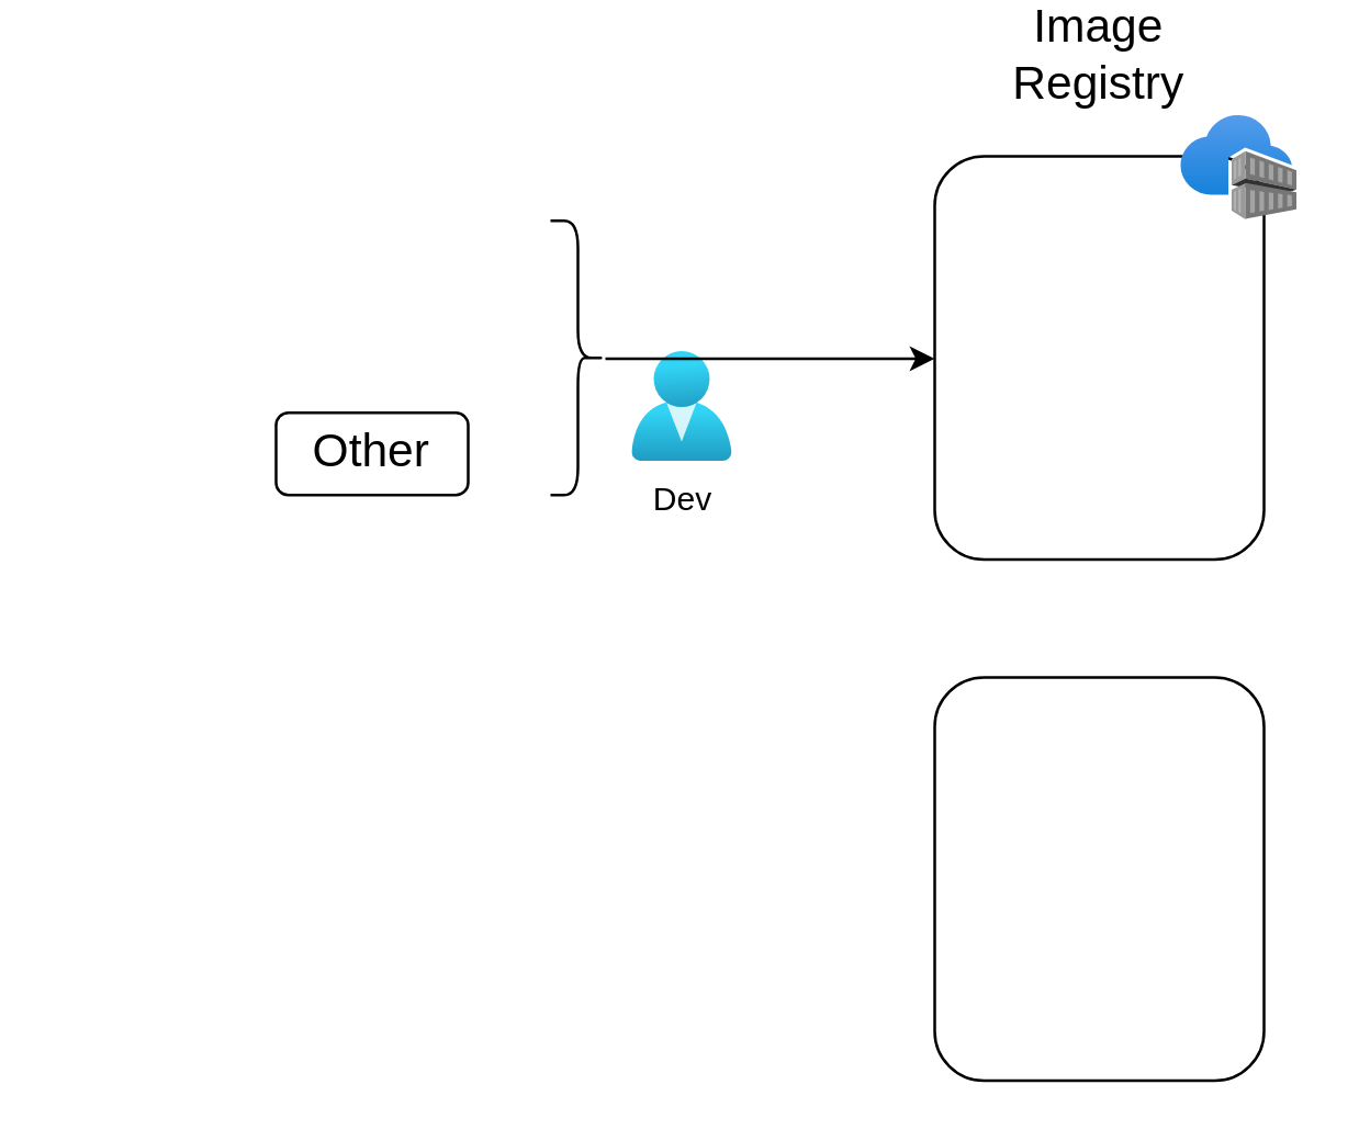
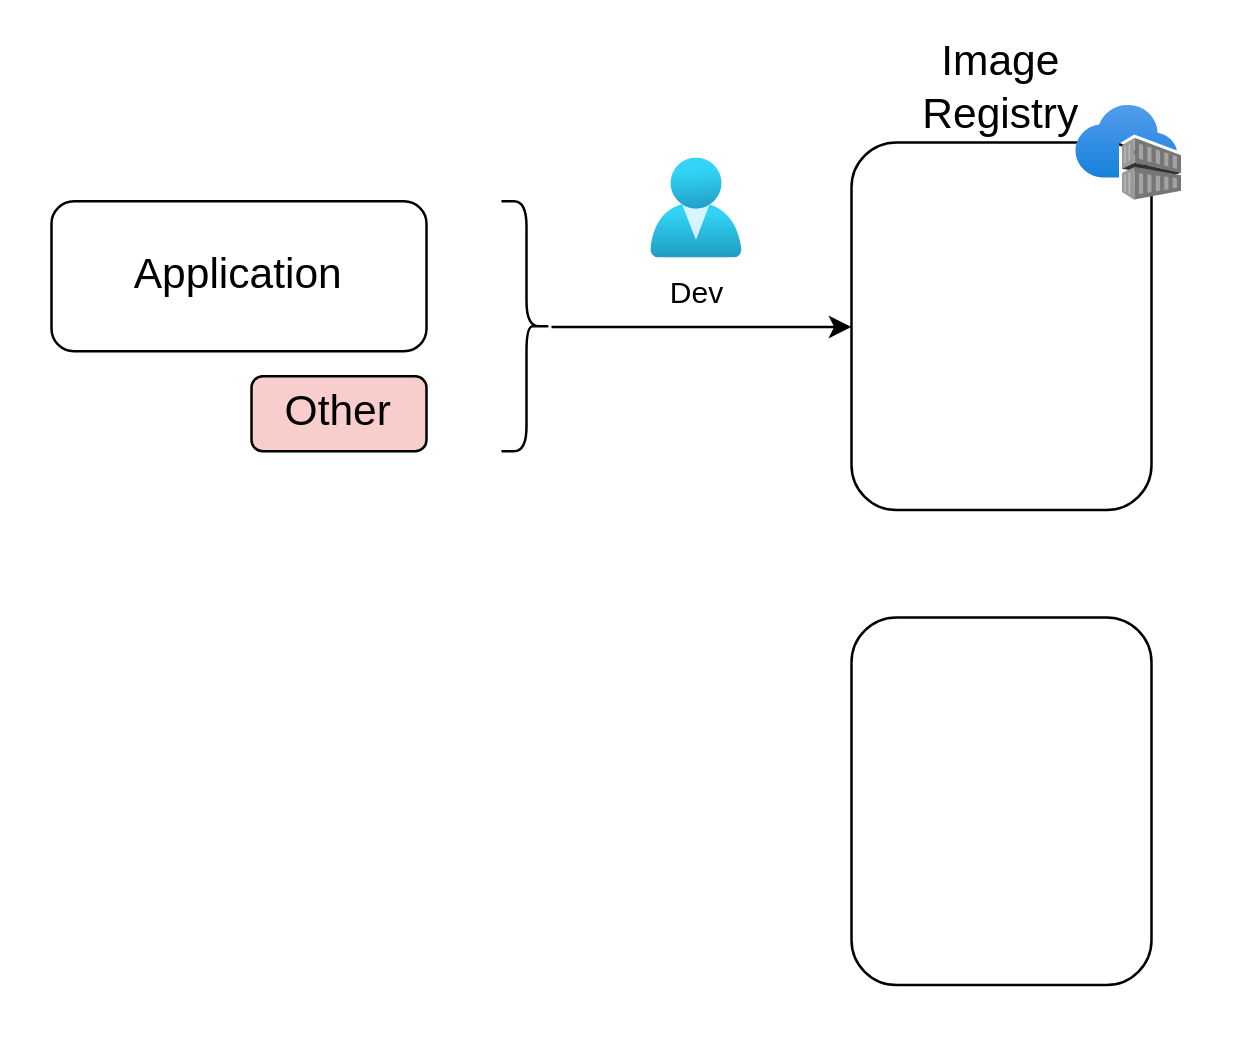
- <mxCell id="8" value="&lt;font style=&quot;font-size: 17px;&quot;&gt;Image Registry&lt;/font&gt;" style="text;html=1;strokeColor=none;fillColor=none;align=center;verticalAlign=middle;whiteSpace=wrap;rounded=0;" vertex="1" parent="1"><mxGeometry x="370" y="5" width="60" height="30" as="geometry" /></mxCell>
+ <mxCell id="8" value="&lt;font style=&quot;font-size: 17px;&quot;&gt;Image Registry&lt;/font&gt;" style="text;html=1;strokeColor=none;fillColor=none;align=center;verticalAlign=middle;whiteSpace=wrap;rounded=0;" vertex="1" parent="1"><mxGeometry x="370" y="20" width="60" height="30" as="geometry" /></mxCell>
+ <mxCell id="2" value="&lt;font style=&quot;font-size: 17px;&quot;&gt;Application&lt;/font&gt;" style="rounded=1;whiteSpace=wrap;html=1;" vertex="1" parent="1"><mxGeometry x="20" y="80" width="150" height="60" as="geometry" /></mxCell>
- <mxCell id="5" value="Dev" style="image;aspect=fixed;html=1;points=[];align=center;fontSize=12;image=img/lib/azure2/identity/Users.svg;" vertex="1" parent="1"><mxGeometry x="230" y="128" width="36.56" height="40" as="geometry" /></mxCell>
+ <mxCell id="5" value="Dev" style="image;aspect=fixed;html=1;points=[];align=center;fontSize=12;image=img/lib/azure2/identity/Users.svg;" vertex="1" parent="1"><mxGeometry x="260" y="63" width="36.56" height="40" as="geometry" /></mxCell>
- <mxCell id="3" value="&lt;font style=&quot;font-size: 17px;&quot;&gt;Other&lt;/font&gt;" style="rounded=1;whiteSpace=wrap;html=1;" vertex="1" parent="1"><mxGeometry x="100" y="150" width="70" height="30" as="geometry" /></mxCell>
+ <mxCell id="3" value="&lt;font style=&quot;font-size: 17px;&quot;&gt;Other&lt;/font&gt;" style="rounded=1;whiteSpace=wrap;html=1;fillColor=#f8cecc;" vertex="1" parent="1"><mxGeometry x="100" y="150" width="70" height="30" as="geometry" /></mxCell>
